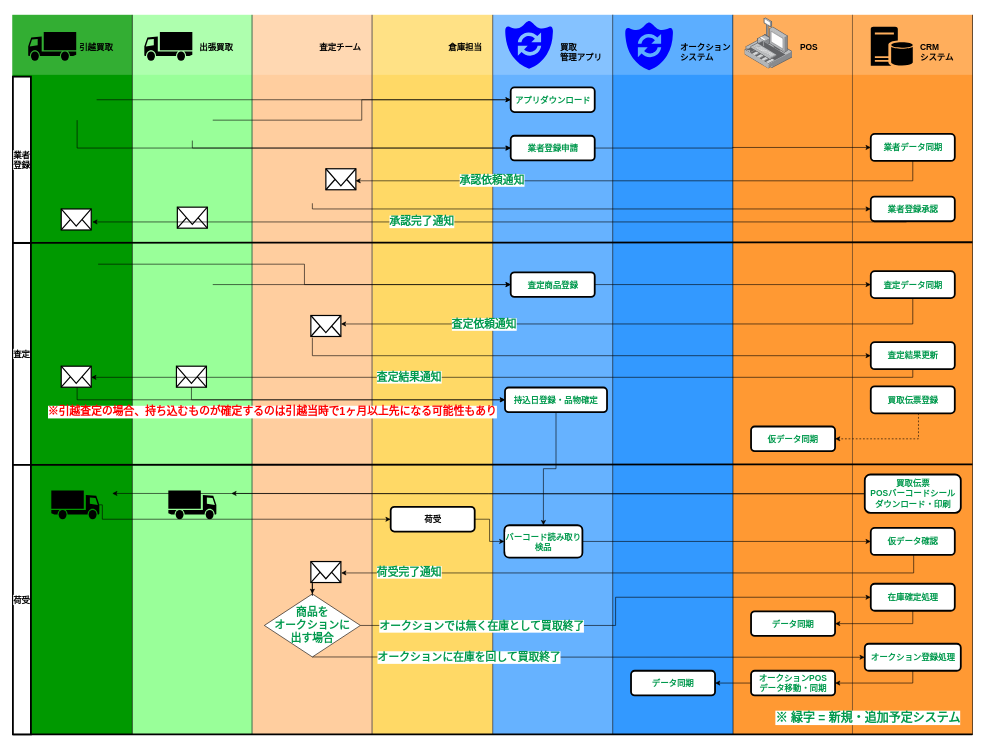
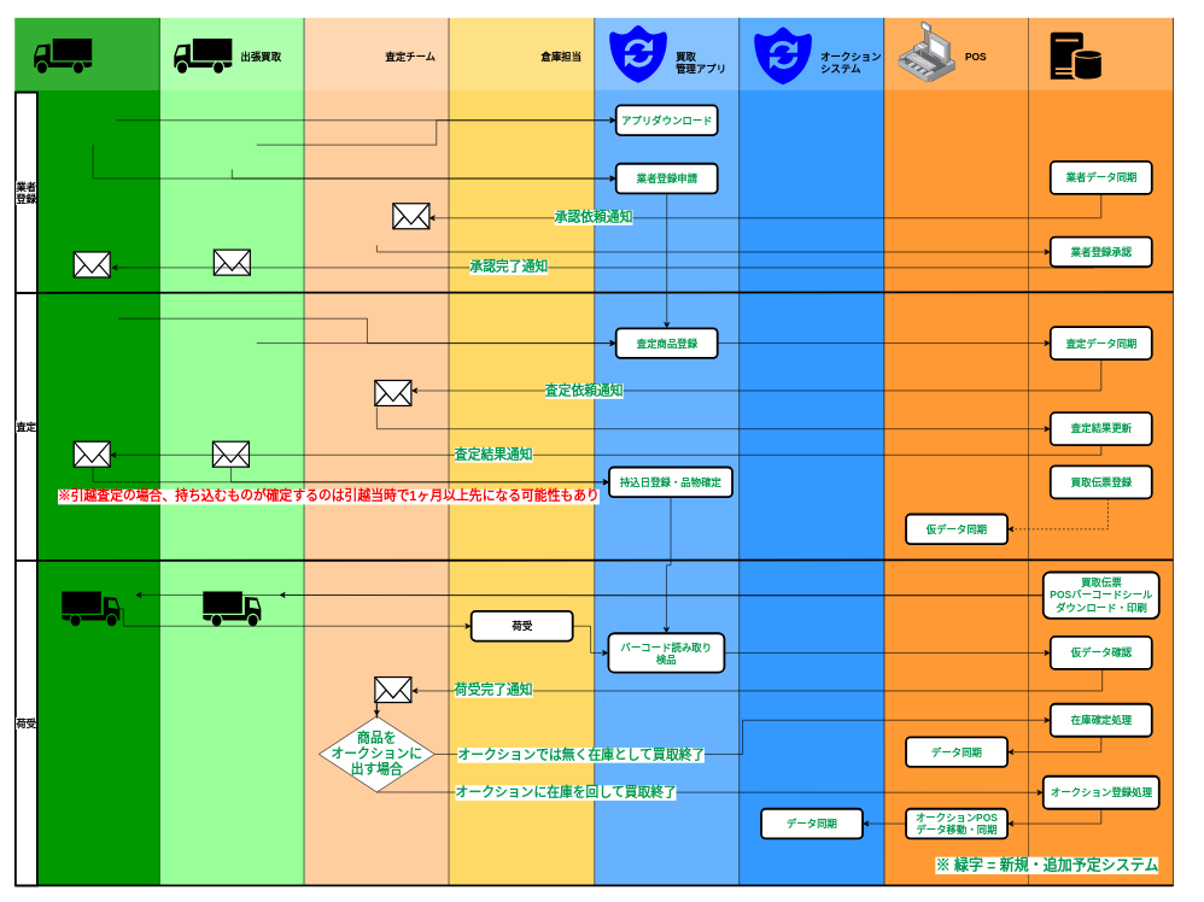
- <mxCell id="70" value="引越買取" style="text;html=1;resizable=0;points=[];autosize=1;align=left;verticalAlign=top;spacingTop=-4;fontSize=14;fontColor=#000000;fontStyle=1" parent="67" vertex="1"><mxGeometry x="110" y="42.5" width="70" height="20" as="geometry" /></mxCell>
- <mxCell id="22" value="CRM&lt;br&gt;システム" style="text;html=1;resizable=0;points=[];autosize=1;align=left;verticalAlign=top;spacingTop=-4;fontSize=14;fontColor=#000000;fontStyle=1" parent="19" vertex="1"><mxGeometry x="110" y="42.5" width="70" height="40" as="geometry" /></mxCell>
- <mxCell id="126" style="edgeStyle=orthogonalEdgeStyle;rounded=0;orthogonalLoop=1;jettySize=auto;html=1;entryX=0;entryY=0.5;entryDx=0;entryDy=0;fontColor=#00994D;" edge="1" parent="1" source="43" target="28"><mxGeometry relative="1" as="geometry" /></mxCell>
+ <mxCell id="126" style="edgeStyle=orthogonalEdgeStyle;rounded=0;orthogonalLoop=1;jettySize=auto;html=1;fontColor=#00994D;" edge="1" parent="1" source="43" target="84"><mxGeometry relative="1" as="geometry" /></mxCell>
- <mxCell id="117" value="バーコード読み取り&lt;br&gt;検品" style="rounded=1;whiteSpace=wrap;html=1;labelBackgroundColor=#ffffff;strokeWidth=3;fillColor=#FFFFFF;gradientColor=none;fontSize=14;fontColor=#00994D;align=center;fontStyle=1" vertex="1" parent="1"><mxGeometry x="840" y="874.5" width="130" height="54" as="geometry" /></mxCell>
+ <mxCell id="117" value="バーコード読み取り&lt;br&gt;検品" style="rounded=1;whiteSpace=wrap;html=1;labelBackgroundColor=#ffffff;strokeWidth=3;fillColor=#FFFFFF;gradientColor=none;fontSize=14;fontColor=#00994D;align=center;fontStyle=1" vertex="1" parent="1"><mxGeometry x="840" y="874.5" width="160" height="54" as="geometry" /></mxCell>
